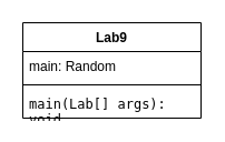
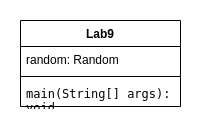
- <mxCell id="3" value="main: Random" style="text;strokeColor=none;fillColor=none;align=left;verticalAlign=top;spacingLeft=4;spacingRight=4;overflow=hidden;rotatable=0;points=[[0,0.5],[1,0.5]];portConstraint=eastwest;whiteSpace=wrap;html=1;" vertex="1" parent="2"><mxGeometry y="26" width="160" height="26" as="geometry" /></mxCell>
+ <mxCell id="3" value="random: Random" style="text;strokeColor=none;fillColor=none;align=left;verticalAlign=top;spacingLeft=4;spacingRight=4;overflow=hidden;rotatable=0;points=[[0,0.5],[1,0.5]];portConstraint=eastwest;whiteSpace=wrap;html=1;" vertex="1" parent="2"><mxGeometry y="26" width="160" height="26" as="geometry" /></mxCell>
- <mxCell id="5" value="&lt;code&gt;main(Lab[] args): void&lt;br&gt;&lt;/code&gt;" style="text;strokeColor=none;fillColor=none;align=left;verticalAlign=top;spacingLeft=4;spacingRight=4;overflow=hidden;rotatable=0;points=[[0,0.5],[1,0.5]];portConstraint=eastwest;whiteSpace=wrap;html=1;" vertex="1" parent="2"><mxGeometry y="60" width="160" height="26" as="geometry" /></mxCell>
+ <mxCell id="5" value="&lt;code&gt;main(String[] args): void&lt;br&gt;&lt;/code&gt;" style="text;strokeColor=none;fillColor=none;align=left;verticalAlign=top;spacingLeft=4;spacingRight=4;overflow=hidden;rotatable=0;points=[[0,0.5],[1,0.5]];portConstraint=eastwest;whiteSpace=wrap;html=1;" vertex="1" parent="2"><mxGeometry y="60" width="160" height="26" as="geometry" /></mxCell>
